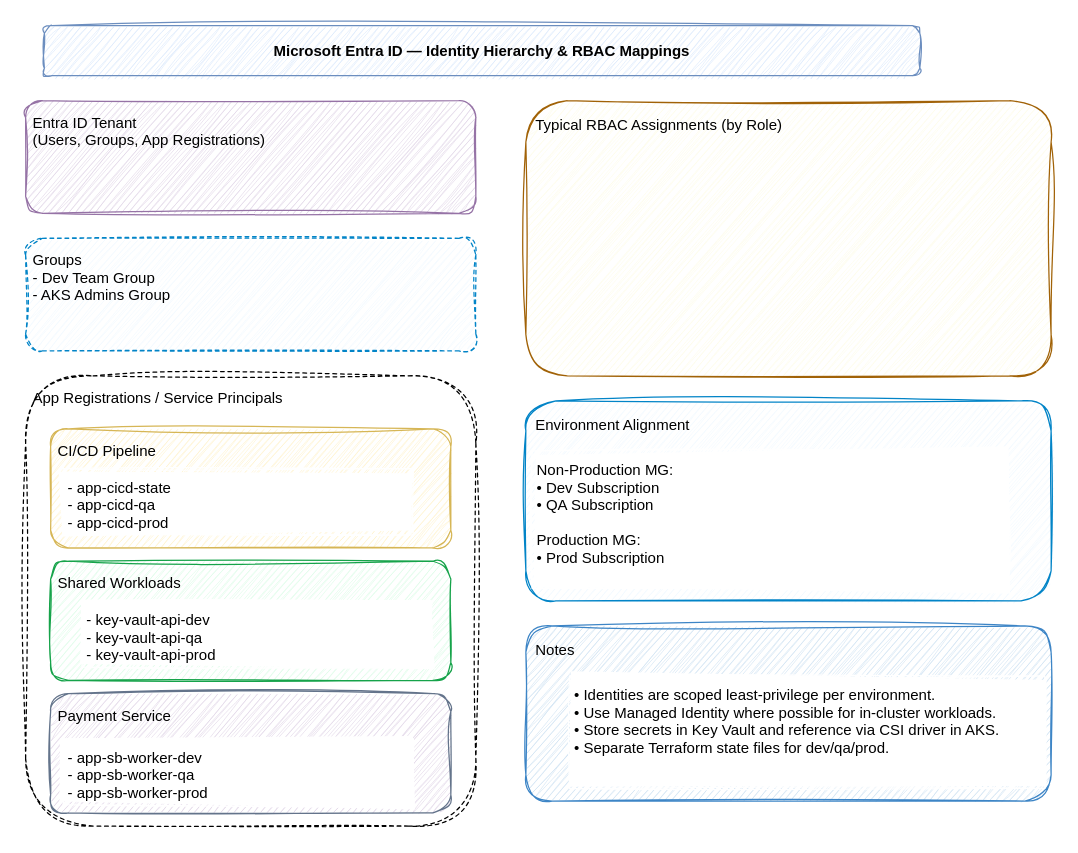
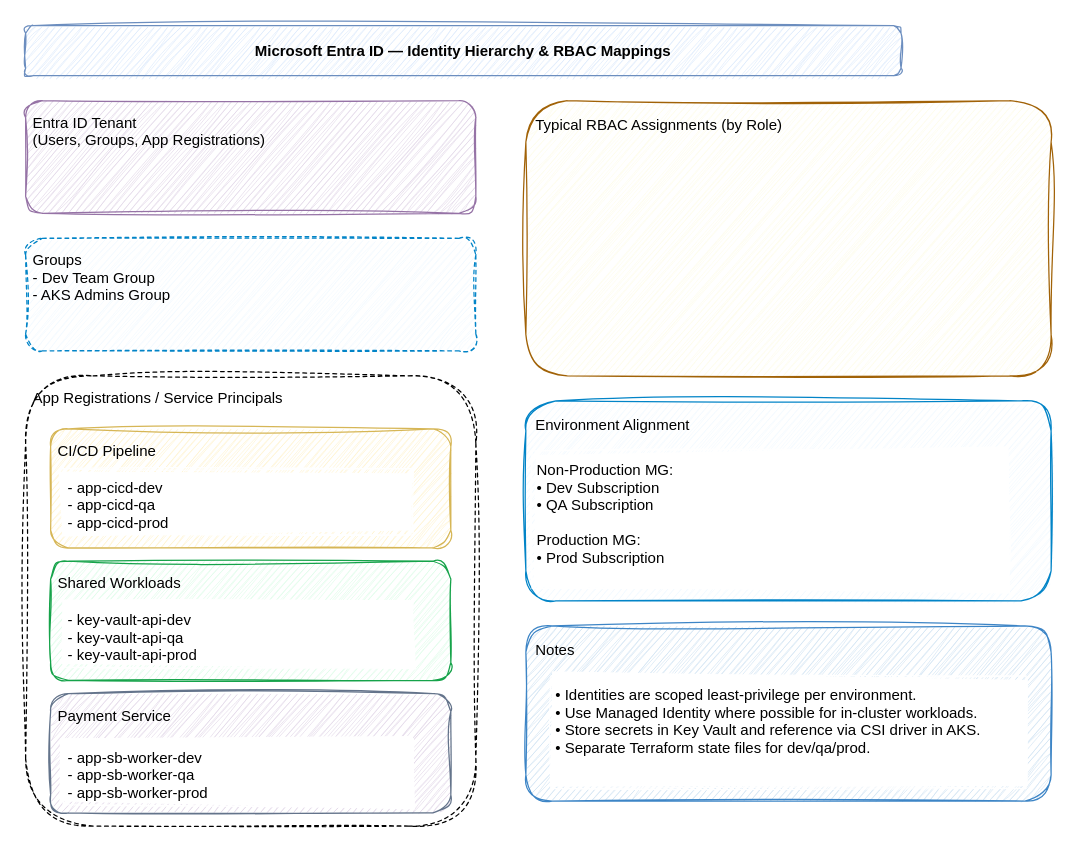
- <mxCell id="9" value="Microsoft Entra ID — Identity Hierarchy &amp; RBAC Mappings" style="rounded=1;fillColor=#dae8fc;strokeColor=#6c8ebf;fontStyle=1;sketch=1;curveFitting=1;jiggle=2;" parent="1" vertex="1"><mxGeometry x="35" y="20" width="700" height="40" as="geometry" /></mxCell>
+ <mxCell id="9" value="Microsoft Entra ID — Identity Hierarchy &amp; RBAC Mappings" style="rounded=1;fillColor=#dae8fc;strokeColor=#6c8ebf;fontStyle=1;sketch=1;curveFitting=1;jiggle=2;" parent="1" vertex="1"><mxGeometry x="20" y="20" width="700" height="40" as="geometry" /></mxCell>
- <mxCell id="5" value="- app-cicd-state&#10;- app-cicd-qa&#10;- app-cicd-prod" style="rounded=0;fillColor=#ffffff;strokeColor=#ffffff;align=left;verticalAlign=top;spacing=4;sketch=1;curveFitting=1;jiggle=2;" parent="2" vertex="1"><mxGeometry x="30" y="74.118" width="280" height="52.941" as="geometry" /></mxCell>
+ <mxCell id="5" value="- app-cicd-dev&#10;- app-cicd-qa&#10;- app-cicd-prod" style="rounded=0;fillColor=#ffffff;strokeColor=#ffffff;align=left;verticalAlign=top;spacing=4;sketch=1;curveFitting=1;jiggle=2;" parent="2" vertex="1"><mxGeometry x="30" y="74.118" width="280" height="52.941" as="geometry" /></mxCell>
- <mxCell id="6" value="- key-vault-api-dev&#10;- key-vault-api-qa&#10;- key-vault-api-prod" style="rounded=0;fillColor=#ffffff;strokeColor=#ffffff;align=left;verticalAlign=top;spacing=4;sketch=1;curveFitting=1;jiggle=2;" parent="2" vertex="1"><mxGeometry x="45" y="179.998" width="280" height="52.941" as="geometry" /></mxCell>
+ <mxCell id="6" value="- key-vault-api-dev&#10;- key-vault-api-qa&#10;- key-vault-api-prod" style="rounded=0;fillColor=#ffffff;strokeColor=#ffffff;align=left;verticalAlign=top;spacing=4;sketch=1;curveFitting=1;jiggle=2;" parent="2" vertex="1"><mxGeometry x="30" y="179.998" width="280" height="52.941" as="geometry" /></mxCell>
- <mxCell id="16" value="• Identities are scoped least-privilege per environment.&#10;• Use Managed Identity where possible for in-cluster workloads.&#10;• Store secrets in Key Vault and reference via CSI driver in AKS.&#10;• Separate Terraform state files for dev/qa/prod." style="rounded=0;fillColor=#ffffff;strokeColor=#ffffff;align=left;verticalAlign=top;spacing=4;sketch=1;curveFitting=1;jiggle=2;" parent="1" vertex="1"><mxGeometry x="455" y="540" width="380" height="90" as="geometry" /></mxCell>
+ <mxCell id="16" value="• Identities are scoped least-privilege per environment.&#10;• Use Managed Identity where possible for in-cluster workloads.&#10;• Store secrets in Key Vault and reference via CSI driver in AKS.&#10;• Separate Terraform state files for dev/qa/prod." style="rounded=0;fillColor=#ffffff;strokeColor=#ffffff;align=left;verticalAlign=top;spacing=4;sketch=1;curveFitting=1;jiggle=2;" parent="1" vertex="1"><mxGeometry x="440" y="540" width="380" height="90" as="geometry" /></mxCell>
